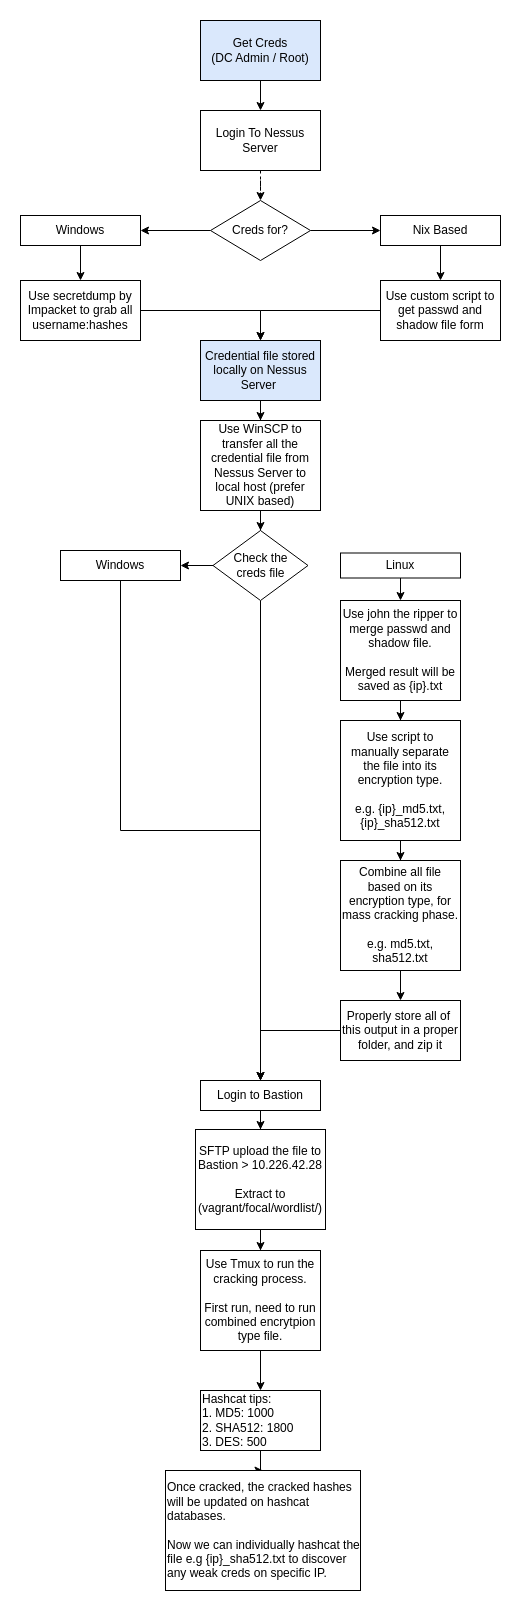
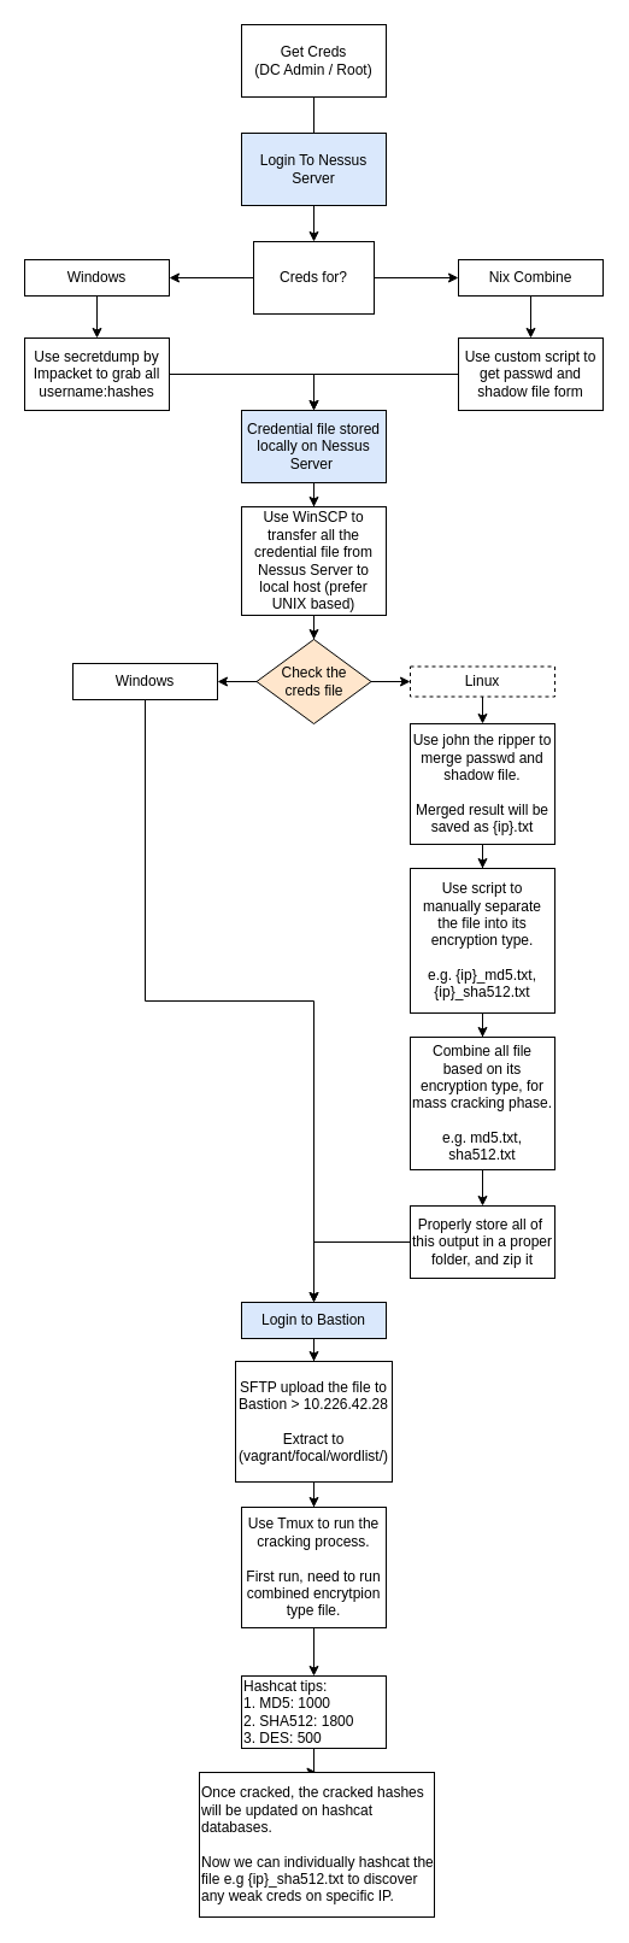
- <mxCell id="3" value="Get Creds&lt;br&gt;(DC Admin / Root)" style="rounded=0;whiteSpace=wrap;html=1;fillColor=#dae8fc;" vertex="1" parent="1"><mxGeometry x="200" y="20" width="120" height="60" as="geometry" /></mxCell>
+ <mxCell id="3" value="Get Creds&lt;br&gt;(DC Admin / Root)" style="rounded=0;whiteSpace=wrap;html=1;" vertex="1" parent="1"><mxGeometry x="200" y="20" width="120" height="60" as="geometry" /></mxCell>
- <mxCell id="2" value="" style="edgeStyle=orthogonalEdgeStyle;rounded=0;orthogonalLoop=1;jettySize=auto;html=1;" edge="1" parent="1" source="3" target="5"><mxGeometry relative="1" as="geometry" /></mxCell>
+ <mxCell id="2" value="" style="edgeStyle=orthogonalEdgeStyle;rounded=0;orthogonalLoop=1;jettySize=auto;html=1;endArrow=none;" edge="1" parent="1" source="3" target="5"><mxGeometry relative="1" as="geometry" /></mxCell>
- <mxCell id="5" value="Login To Nessus Server" style="whiteSpace=wrap;html=1;rounded=0;" vertex="1" parent="1"><mxGeometry x="200" y="110" width="120" height="60" as="geometry" /></mxCell>
+ <mxCell id="5" value="Login To Nessus Server" style="whiteSpace=wrap;html=1;rounded=0;fillColor=#dae8fc;" vertex="1" parent="1"><mxGeometry x="200" y="110" width="120" height="60" as="geometry" /></mxCell>
- <mxCell id="4" value="" style="edgeStyle=orthogonalEdgeStyle;rounded=0;orthogonalLoop=1;jettySize=auto;html=1;dashed=1;" edge="1" parent="1" source="5" target="8"><mxGeometry relative="1" as="geometry" /></mxCell>
+ <mxCell id="4" value="" style="edgeStyle=orthogonalEdgeStyle;rounded=0;orthogonalLoop=1;jettySize=auto;html=1;" edge="1" parent="1" source="5" target="8"><mxGeometry relative="1" as="geometry" /></mxCell>
- <mxCell id="8" value="Creds for?" style="rhombus;whiteSpace=wrap;html=1;rounded=0;" vertex="1" parent="1"><mxGeometry x="210" y="200" width="100" height="60" as="geometry" /></mxCell>
+ <mxCell id="8" value="Creds for?" style="whiteSpace=wrap;html=1;rounded=0;" vertex="1" parent="1"><mxGeometry x="210" y="200" width="100" height="60" as="geometry" /></mxCell>
- <mxCell id="12" value="Nix Based" style="whiteSpace=wrap;html=1;rounded=0;" vertex="1" parent="1"><mxGeometry x="380" y="215" width="120" height="30" as="geometry" /></mxCell>
+ <mxCell id="12" value="Nix Combine" style="whiteSpace=wrap;html=1;rounded=0;" vertex="1" parent="1"><mxGeometry x="380" y="215" width="120" height="30" as="geometry" /></mxCell>
- <mxCell id="23" value="Check the&lt;br&gt;creds file" style="rhombus;whiteSpace=wrap;html=1;rounded=0;" vertex="1" parent="1"><mxGeometry x="212.5" y="530" width="95" height="70" as="geometry" /></mxCell>
+ <mxCell id="23" value="Check the&lt;br&gt;creds file" style="rhombus;whiteSpace=wrap;html=1;rounded=0;fillColor=#ffe6cc;" vertex="1" parent="1"><mxGeometry x="212.5" y="530" width="95" height="70" as="geometry" /></mxCell>
- <mxCell id="27" value="Linux" style="whiteSpace=wrap;html=1;rounded=0;" vertex="1" parent="1"><mxGeometry x="340" y="552.5" width="120" height="25" as="geometry" /></mxCell>
+ <mxCell id="27" value="Linux" style="whiteSpace=wrap;html=1;rounded=0;dashed=1;" vertex="1" parent="1"><mxGeometry x="340" y="552.5" width="120" height="25" as="geometry" /></mxCell>
- <mxCell id="22" value="" style="edgeStyle=orthogonalEdgeStyle;rounded=0;orthogonalLoop=1;jettySize=auto;html=1;" edge="1" parent="1" source="23" target="37"><mxGeometry relative="1" as="geometry" /></mxCell>
+ <mxCell id="22" value="" style="edgeStyle=orthogonalEdgeStyle;rounded=0;orthogonalLoop=1;jettySize=auto;html=1;" edge="1" parent="1" source="23" target="27"><mxGeometry relative="1" as="geometry" /></mxCell>
- <mxCell id="37" value="Login to Bastion" style="whiteSpace=wrap;html=1;rounded=0;" vertex="1" parent="1"><mxGeometry x="200" y="1080" width="120" height="30" as="geometry" /></mxCell>
+ <mxCell id="37" value="Login to Bastion" style="whiteSpace=wrap;html=1;rounded=0;fillColor=#dae8fc;" vertex="1" parent="1"><mxGeometry x="200" y="1080" width="120" height="30" as="geometry" /></mxCell>
